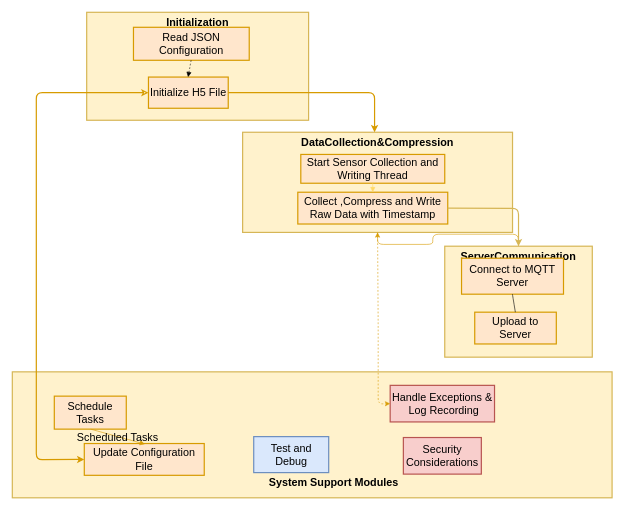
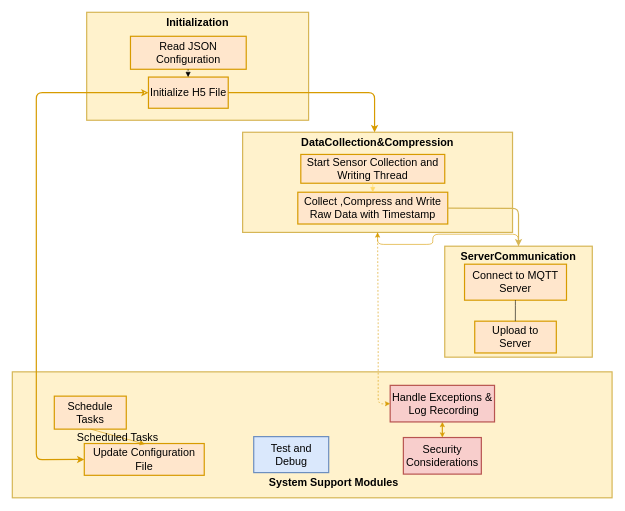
- <mxCell id="16" value="Read JSON Configuration" style="whiteSpace=wrap;strokeWidth=2;fontSize=18;rounded=0;fillColor=#ffe6cc;strokeColor=#d79b00;" parent="1" vertex="1"><mxGeometry x="222" y="45" width="193" height="55" as="geometry" /></mxCell>
+ <mxCell id="16" value="Read JSON Configuration" style="whiteSpace=wrap;strokeWidth=2;fontSize=18;rounded=0;fillColor=#ffe6cc;strokeColor=#d79b00;" parent="1" vertex="1"><mxGeometry x="217" y="60" width="193" height="55" as="geometry" /></mxCell>
- <mxCell id="10" value="Connect to MQTT Server" style="whiteSpace=wrap;strokeWidth=2;fontSize=18;rounded=0;fillColor=#ffe6cc;strokeColor=#d79b00;" parent="1" vertex="1"><mxGeometry x="769" y="430" width="170" height="60" as="geometry" /></mxCell>
+ <mxCell id="10" value="Connect to MQTT Server" style="whiteSpace=wrap;strokeWidth=2;fontSize=18;rounded=0;fillColor=#ffe6cc;strokeColor=#d79b00;" parent="1" vertex="1"><mxGeometry x="774" y="440" width="170" height="60" as="geometry" /></mxCell>
- <mxCell id="11" value="Upload to Server" style="whiteSpace=wrap;strokeWidth=2;fontSize=18;rounded=0;fillColor=#ffe6cc;strokeColor=#d79b00;" parent="1" vertex="1"><mxGeometry x="791" y="520" width="136" height="53" as="geometry" /></mxCell>
+ <mxCell id="11" value="Upload to Server" style="whiteSpace=wrap;strokeWidth=2;fontSize=18;rounded=0;fillColor=#ffe6cc;strokeColor=#d79b00;" parent="1" vertex="1"><mxGeometry x="791" y="535" width="136" height="53" as="geometry" /></mxCell>
+ <mxCell id="3" value="" style="edgeStyle=orthogonalEdgeStyle;rounded=0;orthogonalLoop=1;jettySize=auto;html=1;fillColor=#ffe6cc;strokeColor=#d79b00;startArrow=classic;startFill=1;" edge="1" parent="1" source="4" target="27"><mxGeometry relative="1" as="geometry" /></mxCell>
